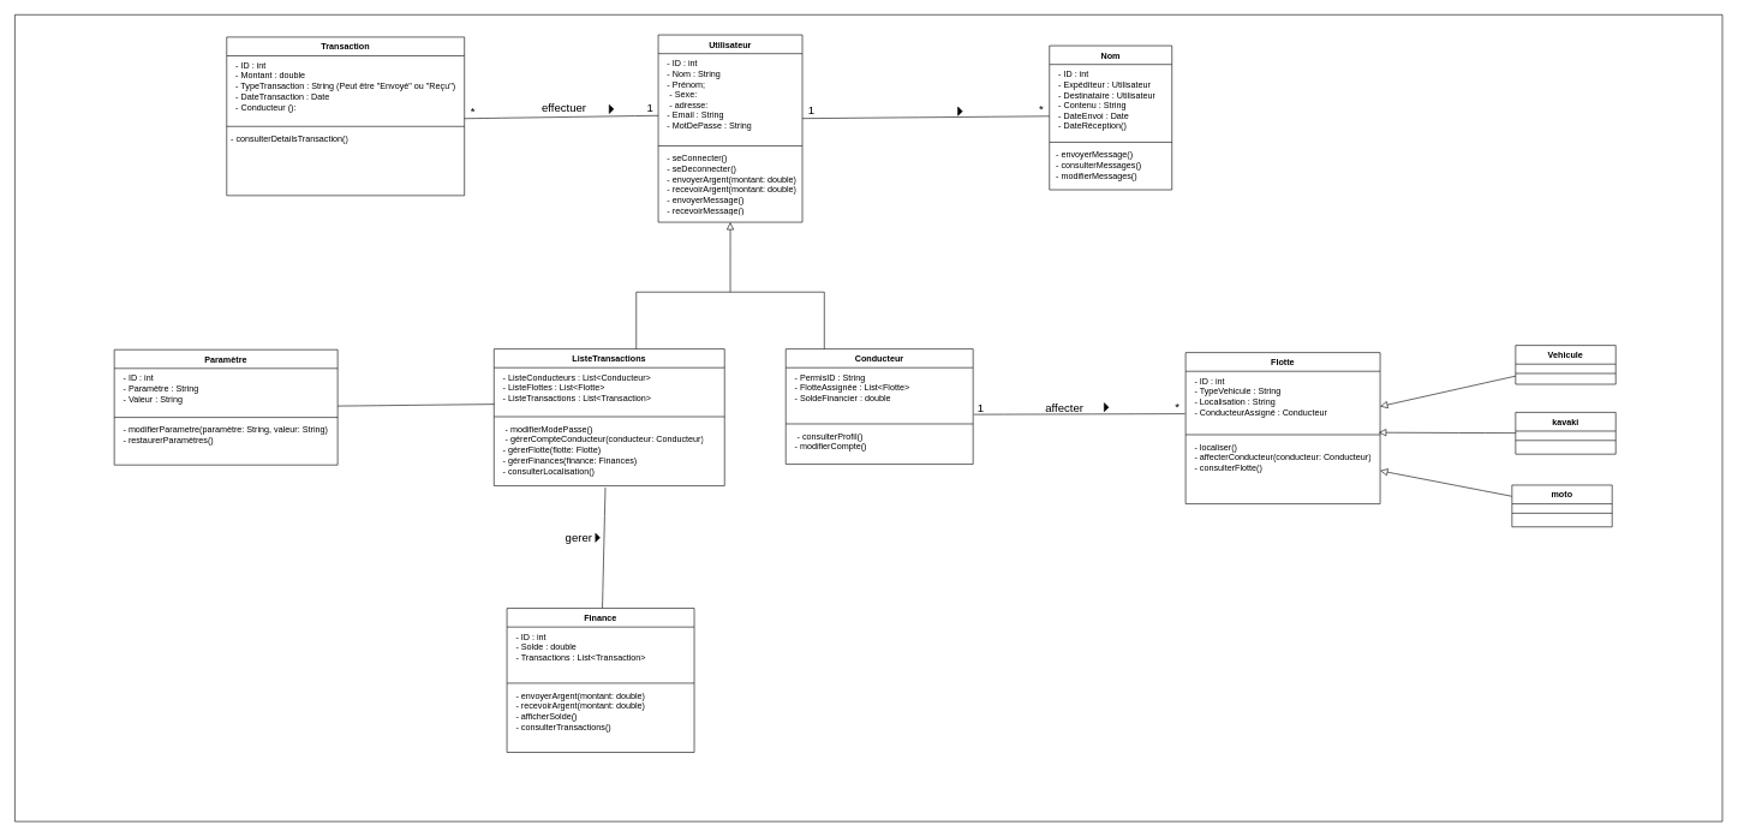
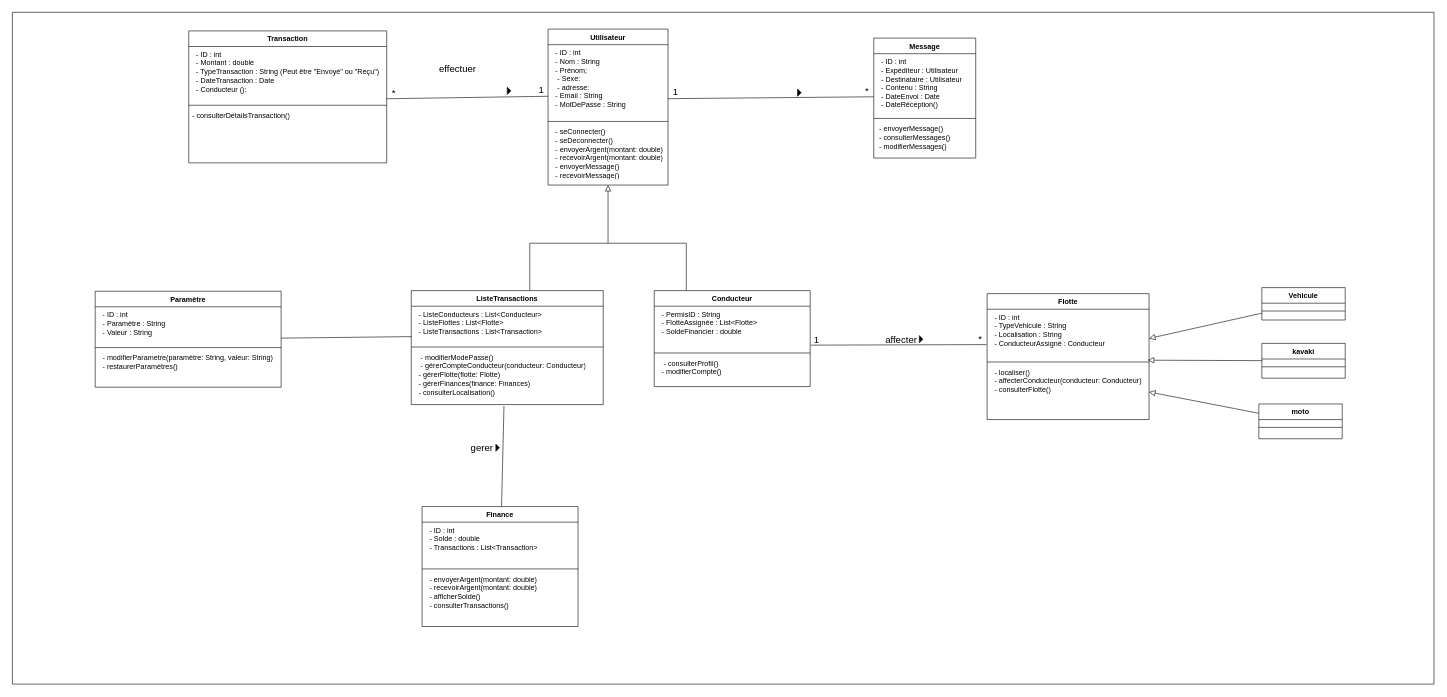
- <mxCell id="12" value="Nom" style="swimlane;fontStyle=1;align=center;verticalAlign=top;childLayout=stackLayout;horizontal=1;startSize=26;horizontalStack=0;resizeParent=1;resizeParentMax=0;resizeLast=0;collapsible=1;marginBottom=0;whiteSpace=wrap;html=1;" parent="2" vertex="1"><mxGeometry x="1436" y="43" width="170" height="200" as="geometry" /></mxCell>
+ <mxCell id="12" value="Message" style="swimlane;fontStyle=1;align=center;verticalAlign=top;childLayout=stackLayout;horizontal=1;startSize=26;horizontalStack=0;resizeParent=1;resizeParentMax=0;resizeLast=0;collapsible=1;marginBottom=0;whiteSpace=wrap;html=1;" parent="2" vertex="1"><mxGeometry x="1436" y="43" width="170" height="200" as="geometry" /></mxCell>
- <mxCell id="66" value="effectuer" style="text;strokeColor=none;fillColor=none;html=1;align=center;verticalAlign=middle;whiteSpace=wrap;rounded=0;fontSize=16;" vertex="1" parent="2"><mxGeometry x="707" y="114" width="111" height="30" as="geometry" /></mxCell>
+ <mxCell id="66" value="effectuer" style="text;strokeColor=none;fillColor=none;html=1;align=center;verticalAlign=middle;whiteSpace=wrap;rounded=0;fontSize=16;" vertex="1" parent="2"><mxGeometry x="687" y="79" width="111" height="30" as="geometry" /></mxCell>
- <mxCell id="28" value="affecter" style="text;strokeColor=none;fillColor=none;html=1;align=center;verticalAlign=middle;whiteSpace=wrap;rounded=0;fontSize=16;" vertex="1" parent="2"><mxGeometry x="1427" y="530" width="60" height="30" as="geometry" /></mxCell>
+ <mxCell id="28" value="affecter" style="text;strokeColor=none;fillColor=none;html=1;align=center;verticalAlign=middle;whiteSpace=wrap;rounded=0;fontSize=16;" vertex="1" parent="2"><mxGeometry x="1452" y="530" width="60" height="30" as="geometry" /></mxCell>
